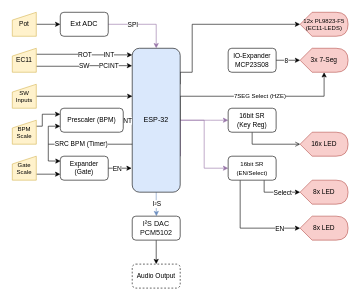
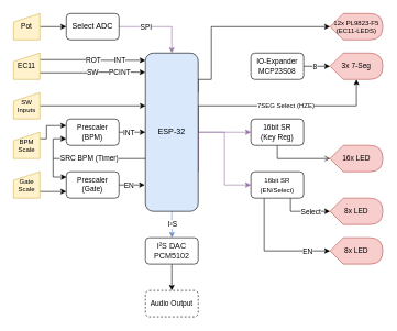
- <mxCell id="54" value="Ext ADC" style="rounded=1;whiteSpace=wrap;html=1;" vertex="1" parent="1"><mxGeometry x="100" y="20" width="80" height="40" as="geometry" /></mxCell>
+ <mxCell id="54" value="Select ADC" style="rounded=1;whiteSpace=wrap;html=1;" vertex="1" parent="1"><mxGeometry x="100" y="20" width="80" height="40" as="geometry" /></mxCell>
- <mxCell id="18" value="&lt;font style=&quot;font-size: 11px&quot;&gt;Prescaler (BPM)&lt;/font&gt;" style="rounded=1;whiteSpace=wrap;html=1;fontSize=10;" parent="1" vertex="1"><mxGeometry x="100" y="180" width="105" height="40" as="geometry" /></mxCell>
+ <mxCell id="18" value="&lt;font style=&quot;font-size: 11px&quot;&gt;Prescaler (BPM)&lt;/font&gt;" style="rounded=1;whiteSpace=wrap;html=1;fontSize=10;" parent="1" vertex="1"><mxGeometry x="100" y="180" width="80" height="40" as="geometry" /></mxCell>
- <mxCell id="21" value="&lt;font style=&quot;font-size: 11px&quot;&gt;Expander (Gate)&lt;/font&gt;" style="rounded=1;whiteSpace=wrap;html=1;fontSize=10;" parent="1" vertex="1"><mxGeometry x="100" y="260" width="80" height="40" as="geometry" /></mxCell>
+ <mxCell id="21" value="&lt;font style=&quot;font-size: 11px&quot;&gt;Prescaler (Gate)&lt;/font&gt;" style="rounded=1;whiteSpace=wrap;html=1;fontSize=10;" parent="1" vertex="1"><mxGeometry x="100" y="260" width="80" height="40" as="geometry" /></mxCell>
